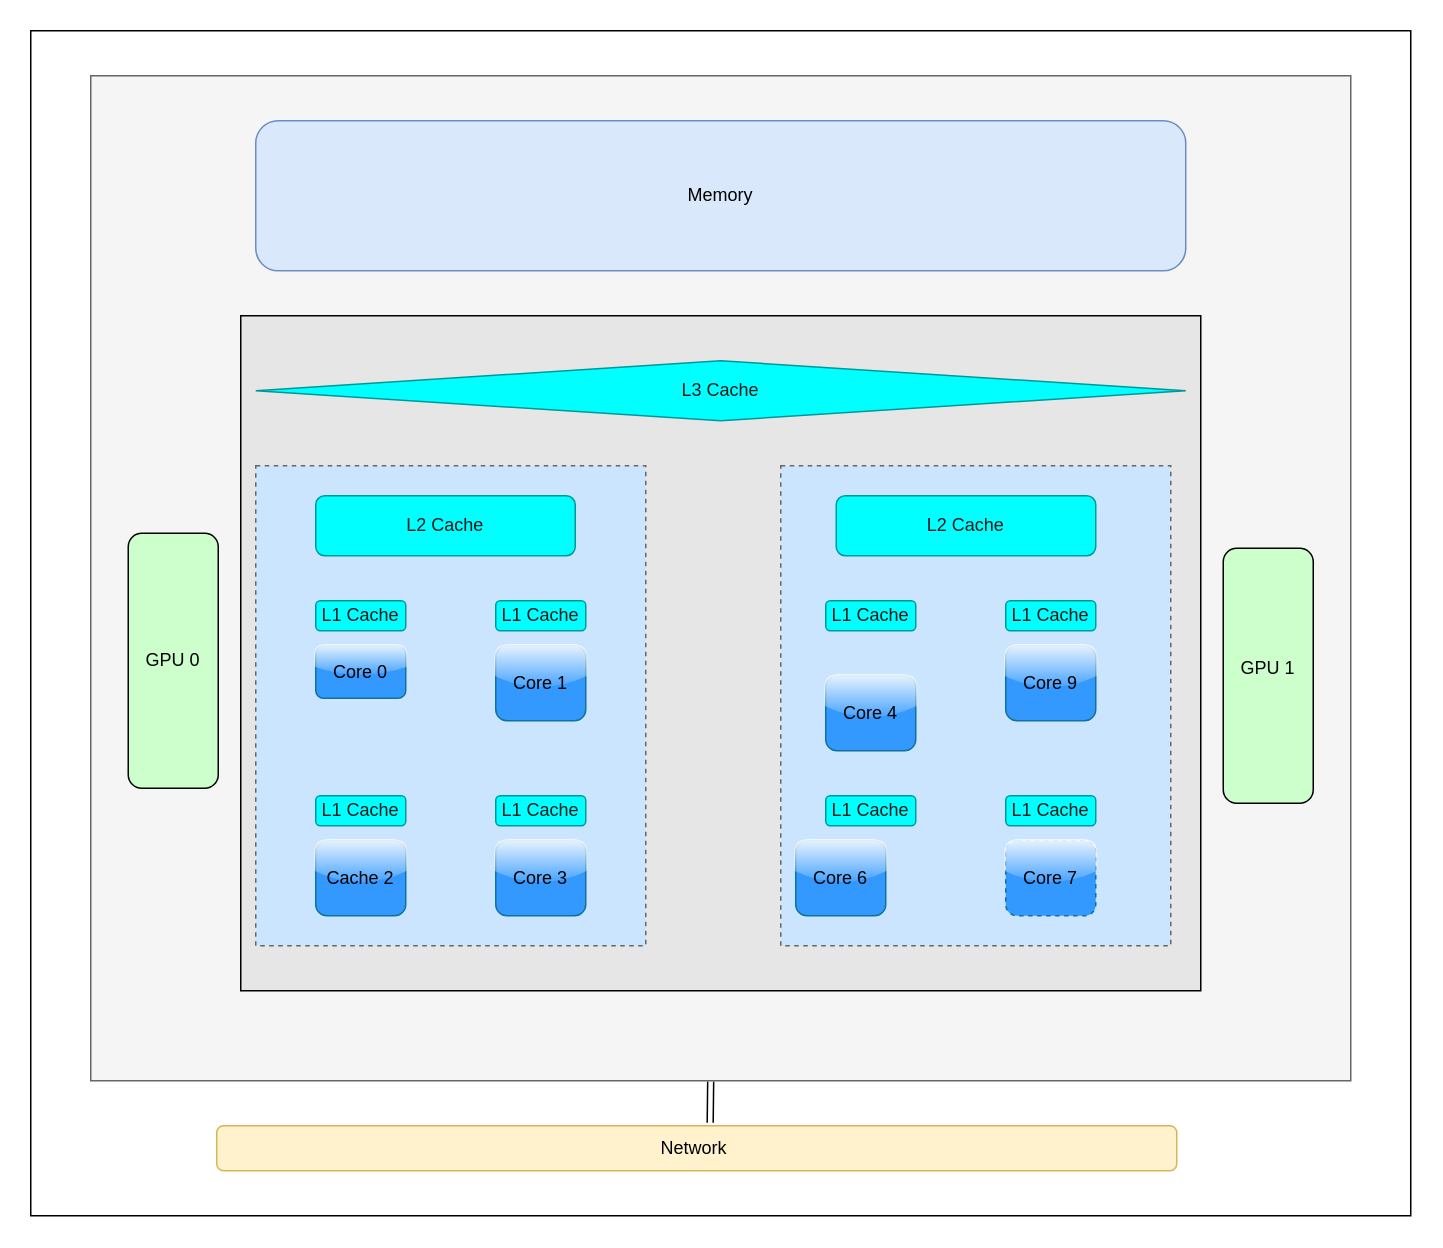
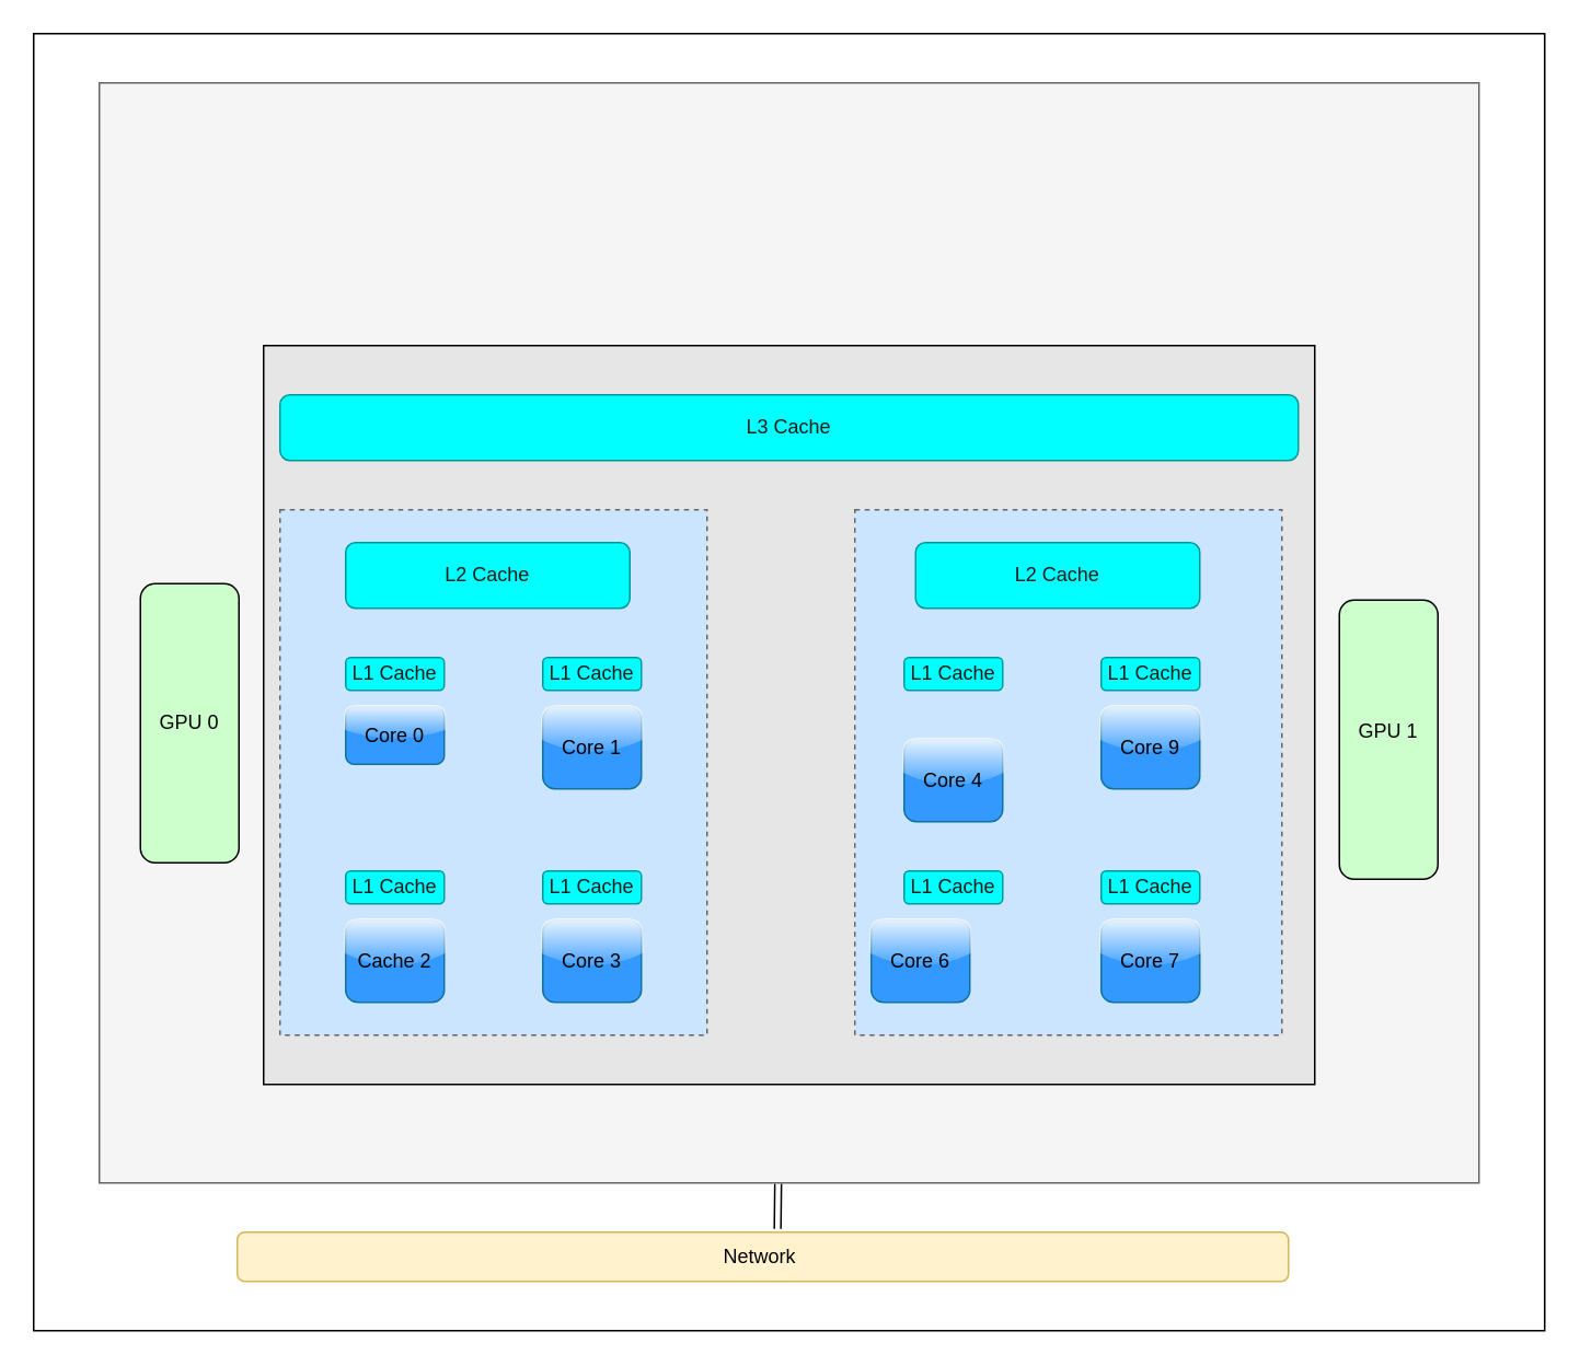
- <mxCell id="24" value="Memory" style="rounded=1;whiteSpace=wrap;html=1;fillColor=#dae8fc;strokeColor=#6c8ebf;" vertex="1" parent="1"><mxGeometry x="170" y="80" width="620" height="100" as="geometry" /></mxCell>
- <mxCell id="8" value="&lt;font color=&quot;#1a1a1a&quot;&gt;L3 Cache&lt;/font&gt;" style="rhombus;whiteSpace=wrap;html=1;fillColor=#00FFFF;strokeColor=#009999;fontColor=#ffffff;" vertex="1" parent="1"><mxGeometry x="170" y="240" width="620" height="40" as="geometry" /></mxCell>
+ <mxCell id="8" value="&lt;font color=&quot;#1a1a1a&quot;&gt;L3 Cache&lt;/font&gt;" style="rounded=1;whiteSpace=wrap;html=1;fillColor=#00FFFF;strokeColor=#009999;fontColor=#ffffff;" vertex="1" parent="1"><mxGeometry x="170" y="240" width="620" height="40" as="geometry" /></mxCell>
- <mxCell id="21" value="Core 7" style="rounded=1;whiteSpace=wrap;html=1;fillColor=#3399FF;strokeColor=#10739e;glass=1;dashed=1;" vertex="1" parent="1"><mxGeometry x="670" y="560" width="60" height="50" as="geometry" /></mxCell>
+ <mxCell id="21" value="Core 7" style="rounded=1;whiteSpace=wrap;html=1;fillColor=#3399FF;strokeColor=#10739e;glass=1;" vertex="1" parent="1"><mxGeometry x="670" y="560" width="60" height="50" as="geometry" /></mxCell>
